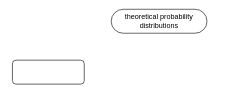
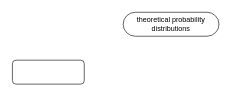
- <mxCell id="2" value="theoretical probability&lt;br&gt;distributions" style="rounded=1;whiteSpace=wrap;html=1;arcSize=50;" vertex="1" parent="1"><mxGeometry x="185" y="15" width="160" height="40" as="geometry" /></mxCell>
+ <mxCell id="2" value="theoretical probability&lt;br&gt;distributions" style="rounded=1;whiteSpace=wrap;html=1;arcSize=50;" vertex="1" parent="1"><mxGeometry x="205" y="20" width="160" height="40" as="geometry" /></mxCell>
